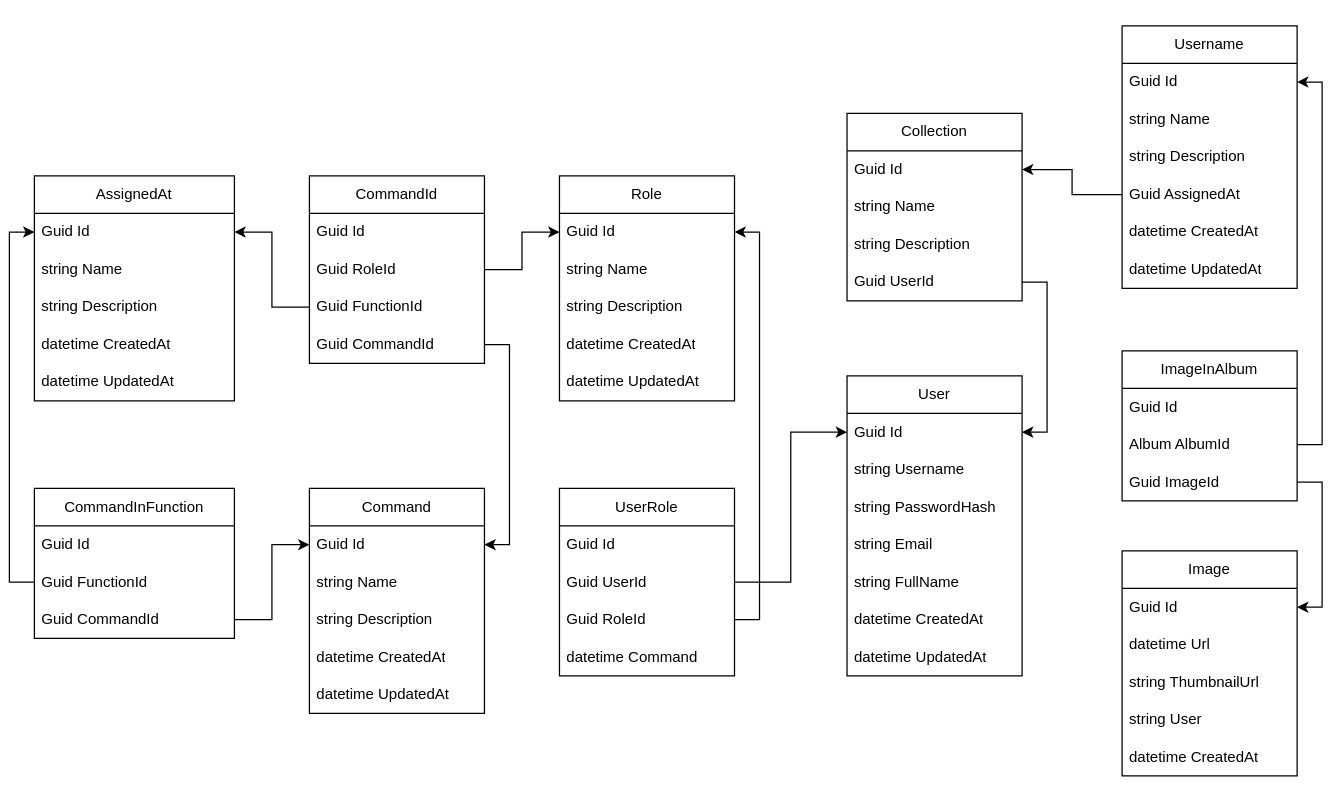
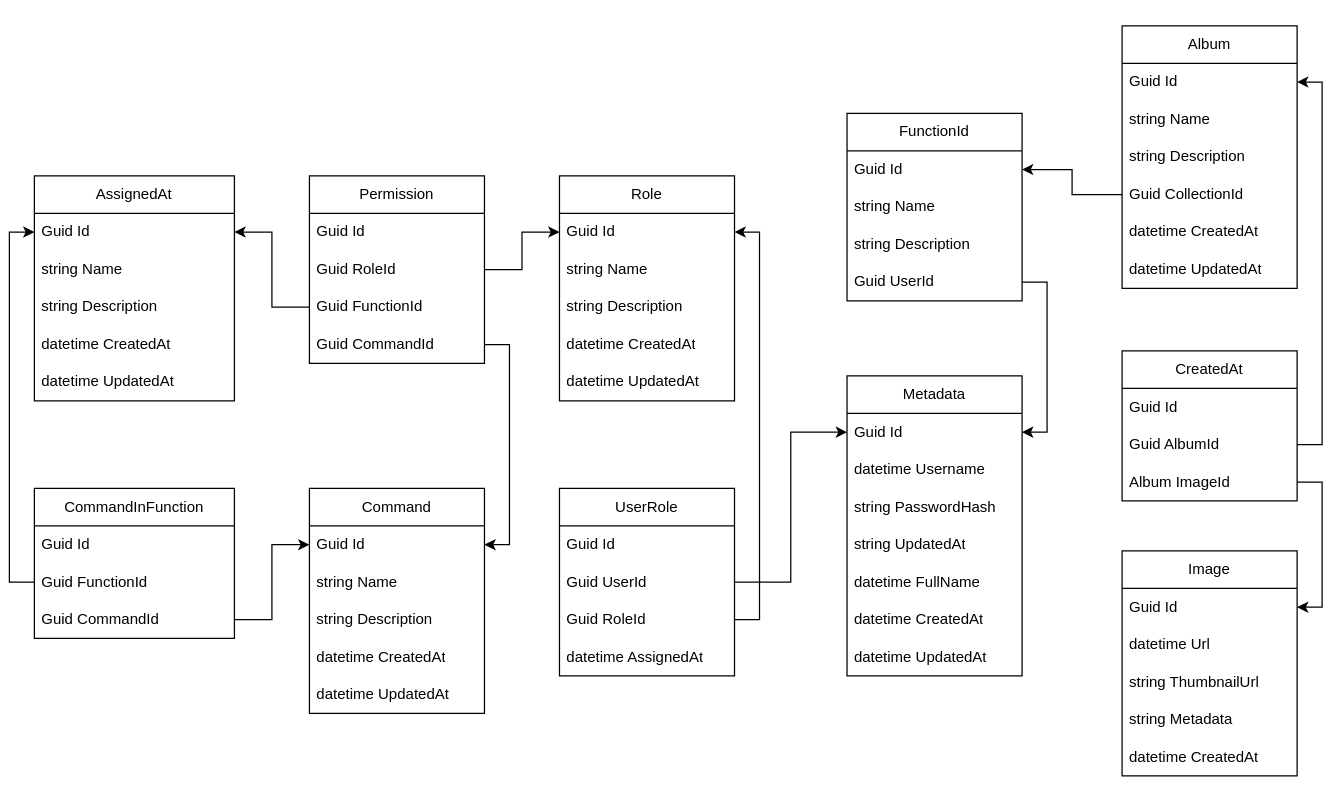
- <mxCell id="7" value="Username" style="swimlane;fontStyle=0;childLayout=stackLayout;horizontal=1;startSize=30;horizontalStack=0;resizeParent=1;resizeParentMax=0;resizeLast=0;collapsible=1;marginBottom=0;whiteSpace=wrap;html=1;" vertex="1" parent="1"><mxGeometry x="890" y="20" width="140" height="210" as="geometry" /></mxCell>
+ <mxCell id="7" value="Album" style="swimlane;fontStyle=0;childLayout=stackLayout;horizontal=1;startSize=30;horizontalStack=0;resizeParent=1;resizeParentMax=0;resizeLast=0;collapsible=1;marginBottom=0;whiteSpace=wrap;html=1;" vertex="1" parent="1"><mxGeometry x="890" y="20" width="140" height="210" as="geometry" /></mxCell>
- <mxCell id="2" value="Collection" style="swimlane;fontStyle=0;childLayout=stackLayout;horizontal=1;startSize=30;horizontalStack=0;resizeParent=1;resizeParentMax=0;resizeLast=0;collapsible=1;marginBottom=0;whiteSpace=wrap;html=1;" vertex="1" parent="1"><mxGeometry x="670" y="90" width="140" height="150" as="geometry" /></mxCell>
+ <mxCell id="2" value="FunctionId" style="swimlane;fontStyle=0;childLayout=stackLayout;horizontal=1;startSize=30;horizontalStack=0;resizeParent=1;resizeParentMax=0;resizeLast=0;collapsible=1;marginBottom=0;whiteSpace=wrap;html=1;" vertex="1" parent="1"><mxGeometry x="670" y="90" width="140" height="150" as="geometry" /></mxCell>
- <mxCell id="50" value="CommandId" style="swimlane;fontStyle=0;childLayout=stackLayout;horizontal=1;startSize=30;horizontalStack=0;resizeParent=1;resizeParentMax=0;resizeLast=0;collapsible=1;marginBottom=0;whiteSpace=wrap;html=1;" vertex="1" parent="1"><mxGeometry x="240" y="140" width="140" height="150" as="geometry" /></mxCell>
+ <mxCell id="50" value="Permission" style="swimlane;fontStyle=0;childLayout=stackLayout;horizontal=1;startSize=30;horizontalStack=0;resizeParent=1;resizeParentMax=0;resizeLast=0;collapsible=1;marginBottom=0;whiteSpace=wrap;html=1;" vertex="1" parent="1"><mxGeometry x="240" y="140" width="140" height="150" as="geometry" /></mxCell>
- <mxCell id="11" value="Guid AssignedAt" style="text;strokeColor=none;fillColor=none;align=left;verticalAlign=middle;spacingLeft=4;spacingRight=4;overflow=hidden;points=[[0,0.5],[1,0.5]];portConstraint=eastwest;rotatable=0;whiteSpace=wrap;html=1;" vertex="1" parent="7"><mxGeometry y="120" width="140" height="30" as="geometry" /></mxCell>
+ <mxCell id="11" value="Guid CollectionId" style="text;strokeColor=none;fillColor=none;align=left;verticalAlign=middle;spacingLeft=4;spacingRight=4;overflow=hidden;points=[[0,0.5],[1,0.5]];portConstraint=eastwest;rotatable=0;whiteSpace=wrap;html=1;" vertex="1" parent="7"><mxGeometry y="120" width="140" height="30" as="geometry" /></mxCell>
- <mxCell id="60" value="ImageInAlbum" style="swimlane;fontStyle=0;childLayout=stackLayout;horizontal=1;startSize=30;horizontalStack=0;resizeParent=1;resizeParentMax=0;resizeLast=0;collapsible=1;marginBottom=0;whiteSpace=wrap;html=1;" vertex="1" parent="1"><mxGeometry x="890" y="280" width="140" height="120" as="geometry" /></mxCell>
+ <mxCell id="60" value="CreatedAt" style="swimlane;fontStyle=0;childLayout=stackLayout;horizontal=1;startSize=30;horizontalStack=0;resizeParent=1;resizeParentMax=0;resizeLast=0;collapsible=1;marginBottom=0;whiteSpace=wrap;html=1;" vertex="1" parent="1"><mxGeometry x="890" y="280" width="140" height="120" as="geometry" /></mxCell>
- <mxCell id="14" value="User" style="swimlane;fontStyle=0;childLayout=stackLayout;horizontal=1;startSize=30;horizontalStack=0;resizeParent=1;resizeParentMax=0;resizeLast=0;collapsible=1;marginBottom=0;whiteSpace=wrap;html=1;" vertex="1" parent="1"><mxGeometry x="670" y="300" width="140" height="240" as="geometry" /></mxCell>
+ <mxCell id="14" value="Metadata" style="swimlane;fontStyle=0;childLayout=stackLayout;horizontal=1;startSize=30;horizontalStack=0;resizeParent=1;resizeParentMax=0;resizeLast=0;collapsible=1;marginBottom=0;whiteSpace=wrap;html=1;" vertex="1" parent="1"><mxGeometry x="670" y="300" width="140" height="240" as="geometry" /></mxCell>
- <mxCell id="62" value="Album AlbumId " style="text;strokeColor=none;fillColor=none;align=left;verticalAlign=middle;spacingLeft=4;spacingRight=4;overflow=hidden;points=[[0,0.5],[1,0.5]];portConstraint=eastwest;rotatable=0;whiteSpace=wrap;html=1;" vertex="1" parent="60"><mxGeometry y="60" width="140" height="30" as="geometry" /></mxCell>
+ <mxCell id="62" value="Guid AlbumId " style="text;strokeColor=none;fillColor=none;align=left;verticalAlign=middle;spacingLeft=4;spacingRight=4;overflow=hidden;points=[[0,0.5],[1,0.5]];portConstraint=eastwest;rotatable=0;whiteSpace=wrap;html=1;" vertex="1" parent="60"><mxGeometry y="60" width="140" height="30" as="geometry" /></mxCell>
- <mxCell id="16" value="string Username " style="text;strokeColor=none;fillColor=none;align=left;verticalAlign=middle;spacingLeft=4;spacingRight=4;overflow=hidden;points=[[0,0.5],[1,0.5]];portConstraint=eastwest;rotatable=0;whiteSpace=wrap;html=1;" vertex="1" parent="14"><mxGeometry y="60" width="140" height="30" as="geometry" /></mxCell>
+ <mxCell id="16" value="datetime Username " style="text;strokeColor=none;fillColor=none;align=left;verticalAlign=middle;spacingLeft=4;spacingRight=4;overflow=hidden;points=[[0,0.5],[1,0.5]];portConstraint=eastwest;rotatable=0;whiteSpace=wrap;html=1;" vertex="1" parent="14"><mxGeometry y="60" width="140" height="30" as="geometry" /></mxCell>
- <mxCell id="63" value="Guid ImageId  " style="text;strokeColor=none;fillColor=none;align=left;verticalAlign=middle;spacingLeft=4;spacingRight=4;overflow=hidden;points=[[0,0.5],[1,0.5]];portConstraint=eastwest;rotatable=0;whiteSpace=wrap;html=1;" vertex="1" parent="60"><mxGeometry y="90" width="140" height="30" as="geometry" /></mxCell>
+ <mxCell id="63" value="Album ImageId  " style="text;strokeColor=none;fillColor=none;align=left;verticalAlign=middle;spacingLeft=4;spacingRight=4;overflow=hidden;points=[[0,0.5],[1,0.5]];portConstraint=eastwest;rotatable=0;whiteSpace=wrap;html=1;" vertex="1" parent="60"><mxGeometry y="90" width="140" height="30" as="geometry" /></mxCell>
- <mxCell id="18" value="string&amp;nbsp;Email " style="text;strokeColor=none;fillColor=none;align=left;verticalAlign=middle;spacingLeft=4;spacingRight=4;overflow=hidden;points=[[0,0.5],[1,0.5]];portConstraint=eastwest;rotatable=0;whiteSpace=wrap;html=1;" vertex="1" parent="14"><mxGeometry y="120" width="140" height="30" as="geometry" /></mxCell>
+ <mxCell id="18" value="string&amp;nbsp;UpdatedAt " style="text;strokeColor=none;fillColor=none;align=left;verticalAlign=middle;spacingLeft=4;spacingRight=4;overflow=hidden;points=[[0,0.5],[1,0.5]];portConstraint=eastwest;rotatable=0;whiteSpace=wrap;html=1;" vertex="1" parent="14"><mxGeometry y="120" width="140" height="30" as="geometry" /></mxCell>
- <mxCell id="19" value="string FullName  " style="text;strokeColor=none;fillColor=none;align=left;verticalAlign=middle;spacingLeft=4;spacingRight=4;overflow=hidden;points=[[0,0.5],[1,0.5]];portConstraint=eastwest;rotatable=0;whiteSpace=wrap;html=1;" vertex="1" parent="14"><mxGeometry y="150" width="140" height="30" as="geometry" /></mxCell>
+ <mxCell id="19" value="datetime FullName  " style="text;strokeColor=none;fillColor=none;align=left;verticalAlign=middle;spacingLeft=4;spacingRight=4;overflow=hidden;points=[[0,0.5],[1,0.5]];portConstraint=eastwest;rotatable=0;whiteSpace=wrap;html=1;" vertex="1" parent="14"><mxGeometry y="150" width="140" height="30" as="geometry" /></mxCell>
- <mxCell id="59" value="datetime Command " style="text;strokeColor=none;fillColor=none;align=left;verticalAlign=middle;spacingLeft=4;spacingRight=4;overflow=hidden;points=[[0,0.5],[1,0.5]];portConstraint=eastwest;rotatable=0;whiteSpace=wrap;html=1;" vertex="1" parent="55"><mxGeometry y="120" width="140" height="30" as="geometry" /></mxCell>
+ <mxCell id="59" value="datetime AssignedAt " style="text;strokeColor=none;fillColor=none;align=left;verticalAlign=middle;spacingLeft=4;spacingRight=4;overflow=hidden;points=[[0,0.5],[1,0.5]];portConstraint=eastwest;rotatable=0;whiteSpace=wrap;html=1;" vertex="1" parent="55"><mxGeometry y="120" width="140" height="30" as="geometry" /></mxCell>
- <mxCell id="26" value="string User  " style="text;strokeColor=none;fillColor=none;align=left;verticalAlign=middle;spacingLeft=4;spacingRight=4;overflow=hidden;points=[[0,0.5],[1,0.5]];portConstraint=eastwest;rotatable=0;whiteSpace=wrap;html=1;" vertex="1" parent="22"><mxGeometry y="120" width="140" height="30" as="geometry" /></mxCell>
+ <mxCell id="26" value="string Metadata  " style="text;strokeColor=none;fillColor=none;align=left;verticalAlign=middle;spacingLeft=4;spacingRight=4;overflow=hidden;points=[[0,0.5],[1,0.5]];portConstraint=eastwest;rotatable=0;whiteSpace=wrap;html=1;" vertex="1" parent="22"><mxGeometry y="120" width="140" height="30" as="geometry" /></mxCell>
